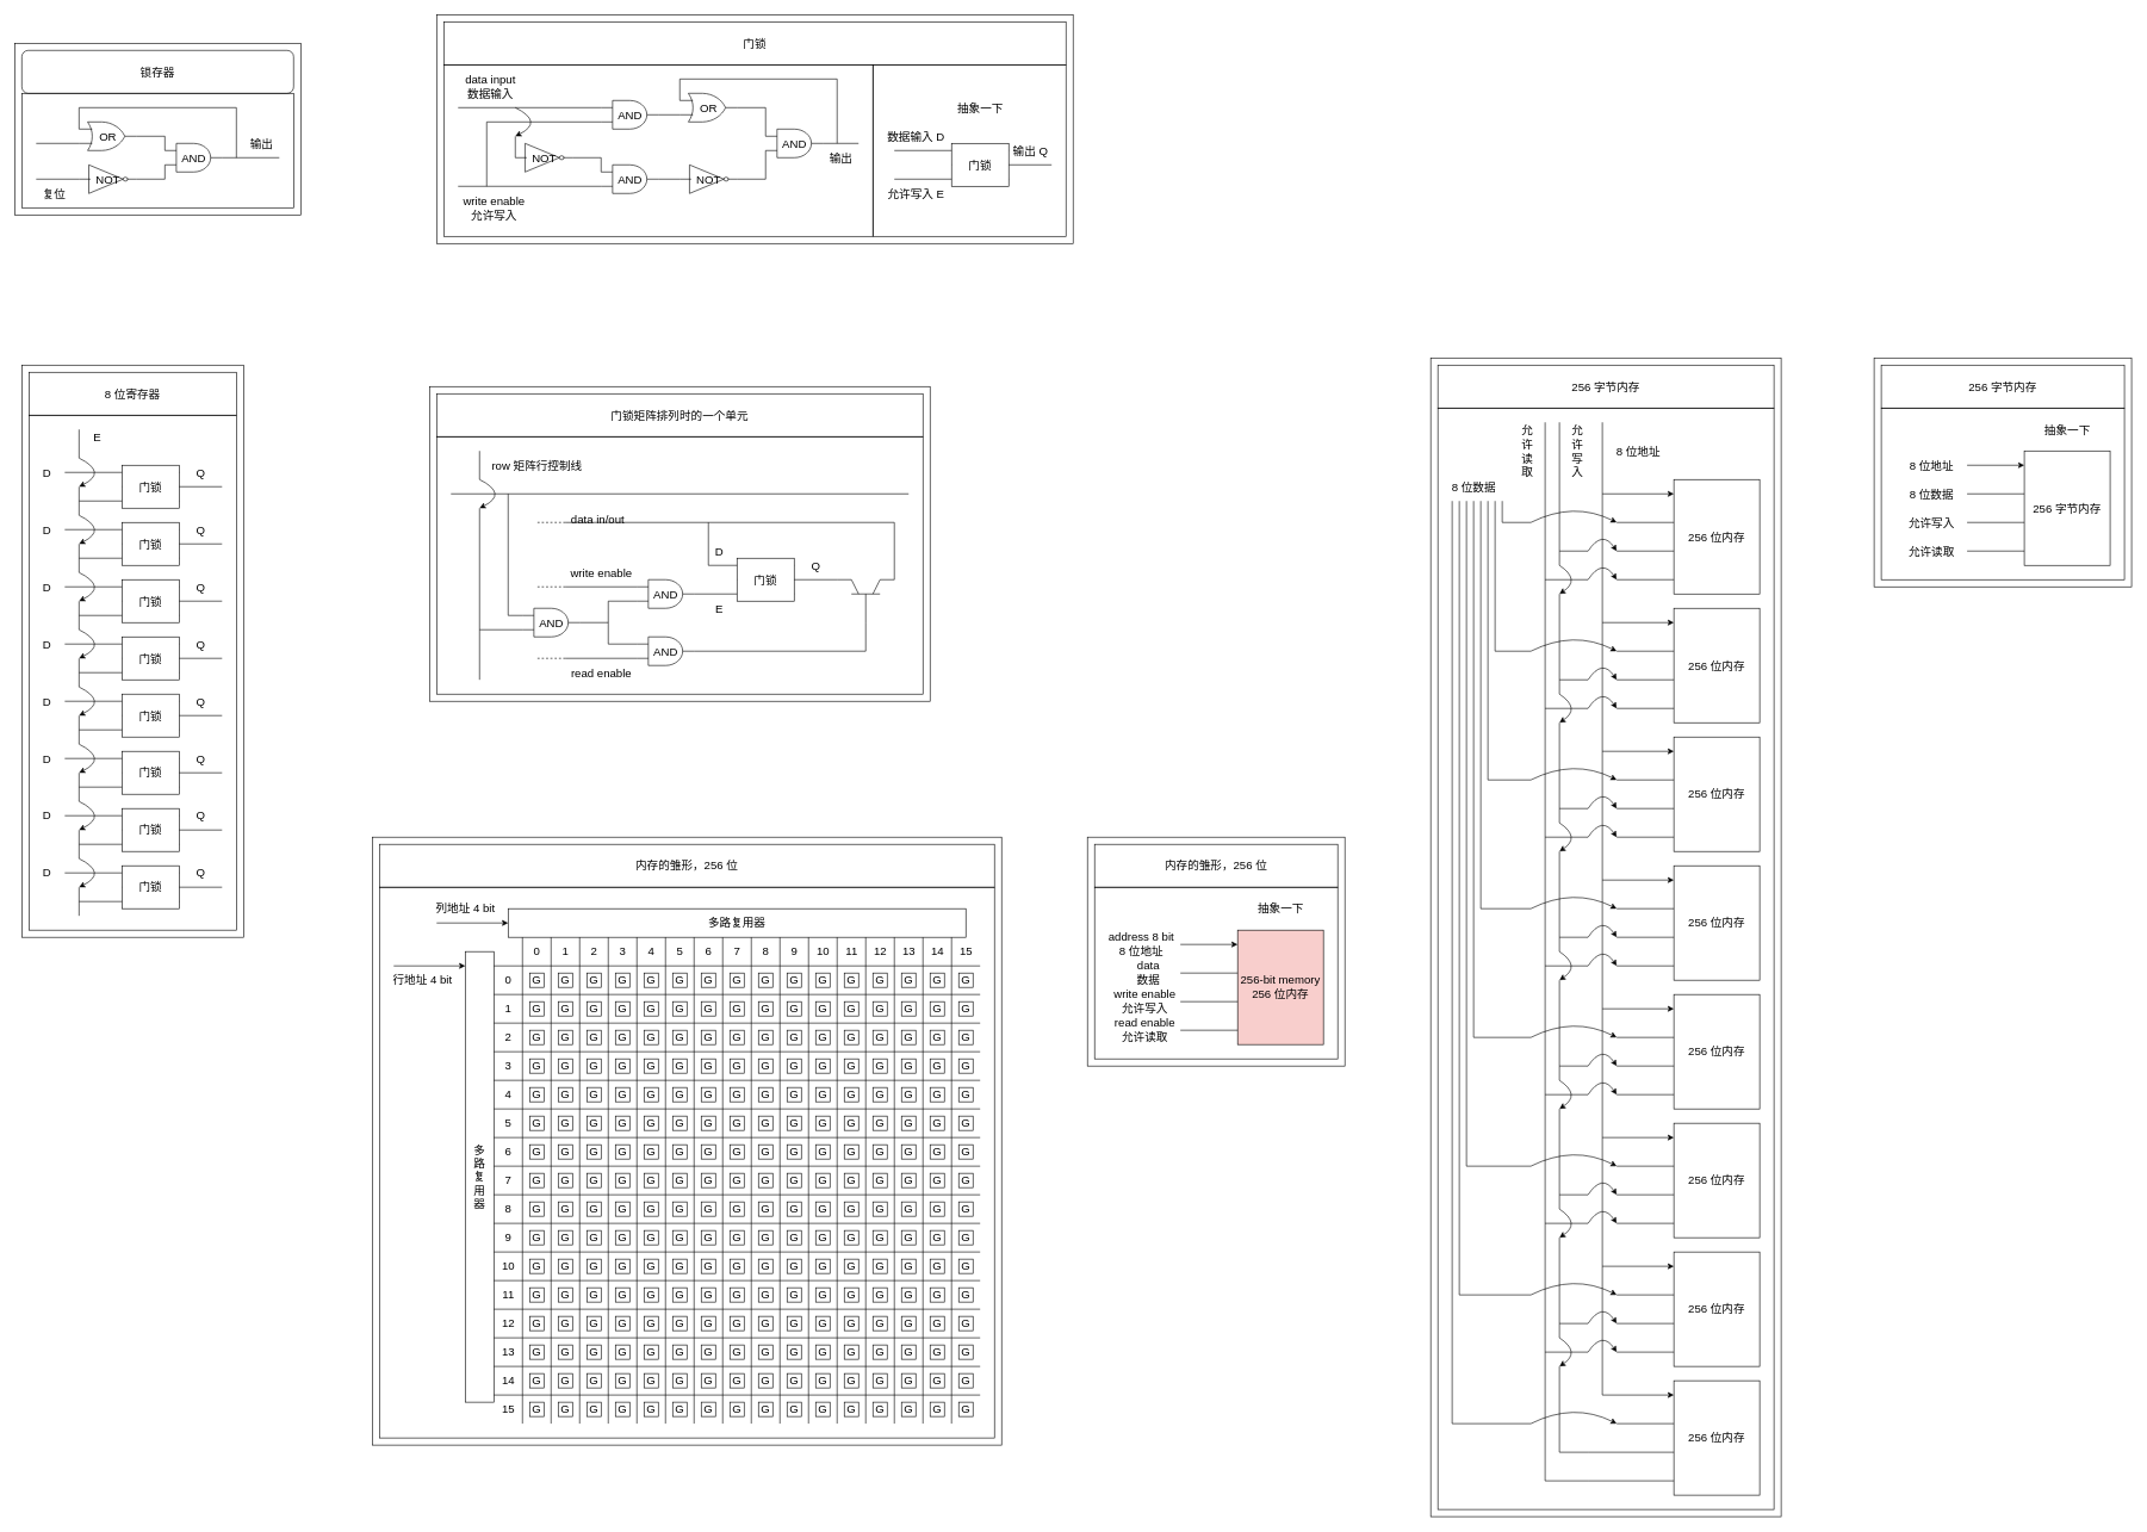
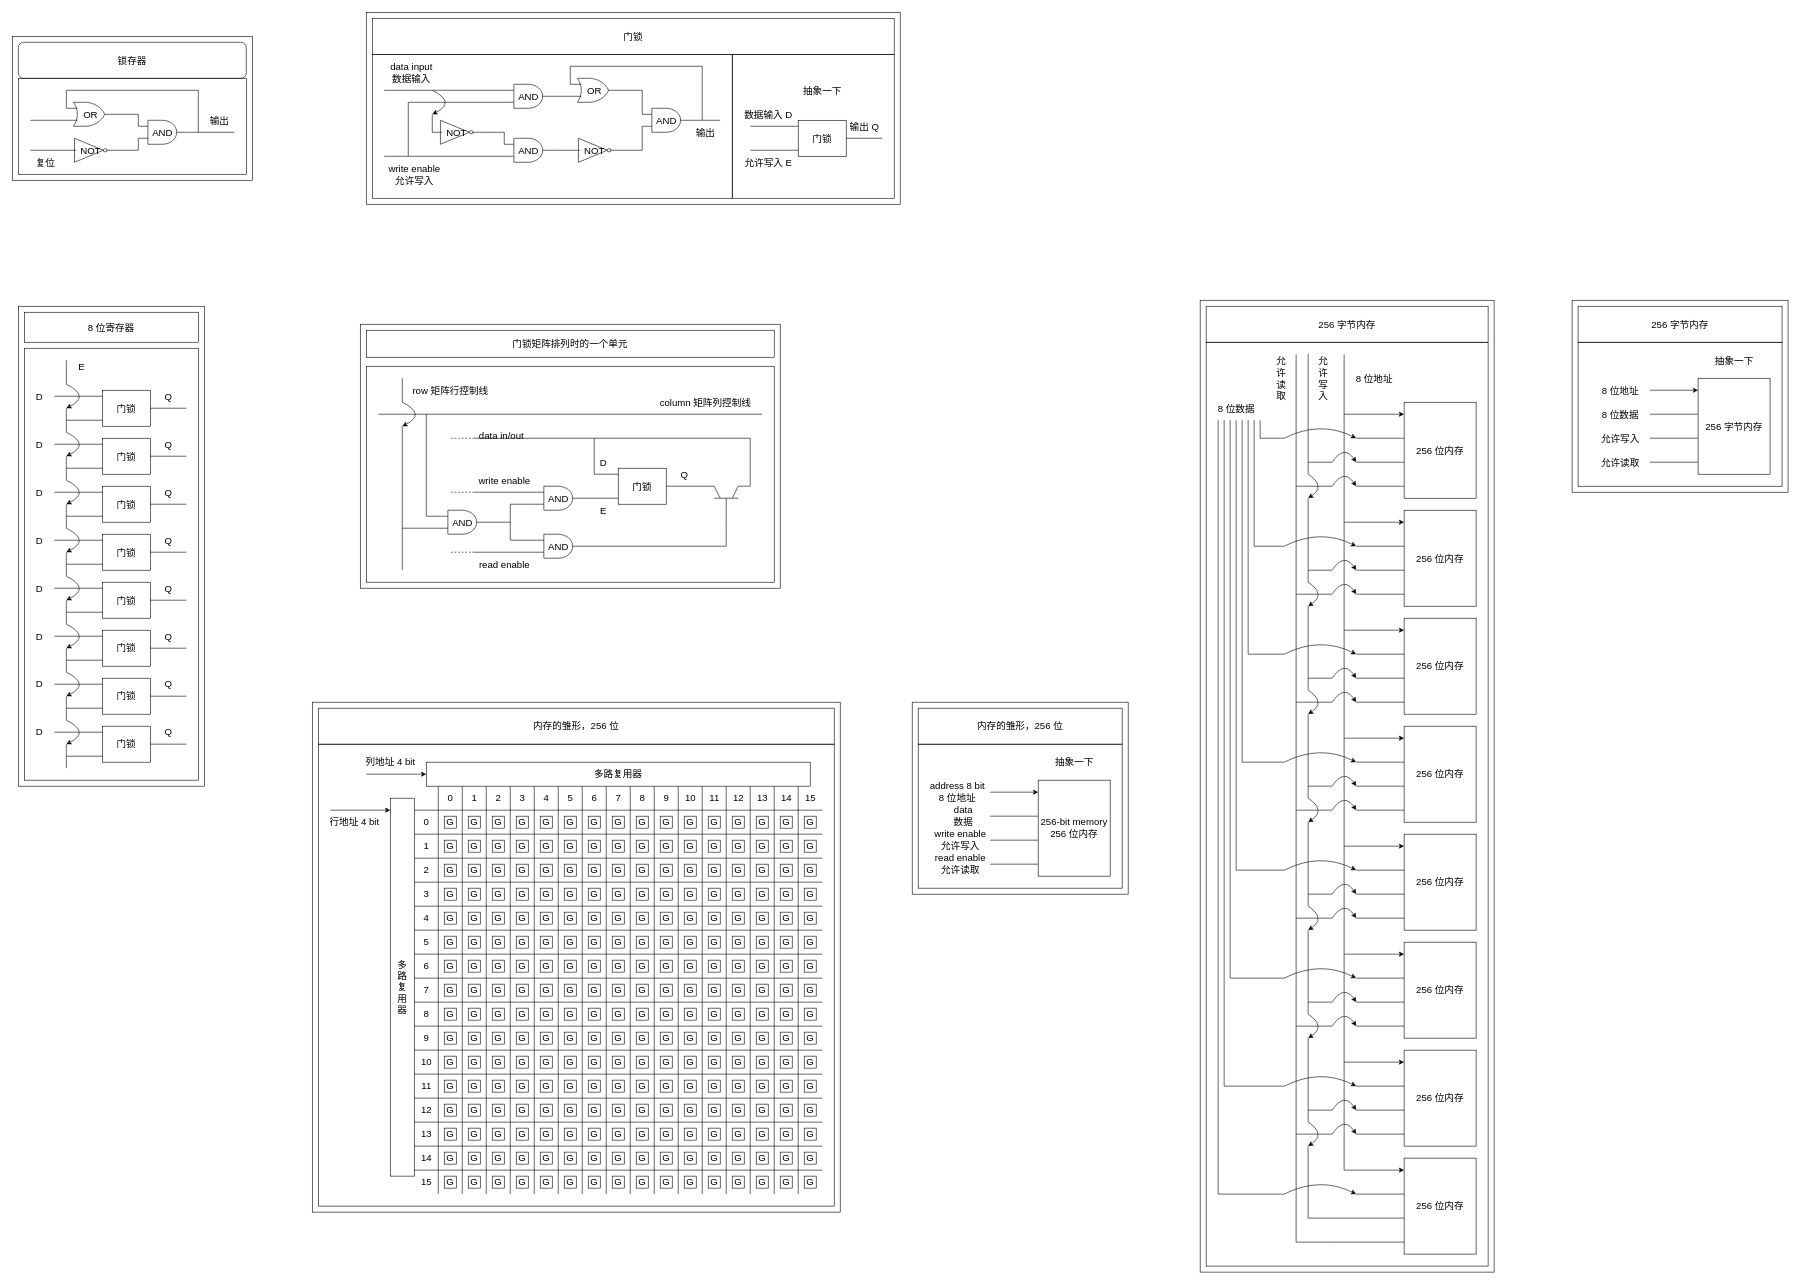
- <mxCell id="119" value="8 位寄存器" style="rounded=0;whiteSpace=wrap;html=1;fontSize=16;strokeColor=#000000;fillColor=none;" parent="51" vertex="1"><mxGeometry x="10" y="10" width="290" height="60" as="geometry" /></mxCell>
+ <mxCell id="119" value="8 位寄存器" style="rounded=0;whiteSpace=wrap;html=1;fontSize=16;strokeColor=#000000;fillColor=none;" parent="51" vertex="1"><mxGeometry x="10" y="10" width="290" height="50" as="geometry" /></mxCell>
- <mxCell id="161" value="门锁矩阵排列时的一个单元" style="rounded=0;whiteSpace=wrap;html=1;fontSize=16;strokeColor=#000000;fillColor=none;container=0;" parent="121" vertex="1"><mxGeometry x="10" y="10" width="680" height="60" as="geometry" /></mxCell>
+ <mxCell id="161" value="门锁矩阵排列时的一个单元" style="rounded=0;whiteSpace=wrap;html=1;fontSize=16;strokeColor=#000000;fillColor=none;container=0;" parent="121" vertex="1"><mxGeometry x="10" y="10" width="680" height="45" as="geometry" /></mxCell>
+ <mxCell id="142" value="column 矩阵列控制线" style="text;html=1;align=center;verticalAlign=middle;resizable=0;points=[];autosize=1;strokeColor=none;fillColor=none;fontSize=16;container=0;" parent="121" vertex="1"><mxGeometry x="490" y="120" width="170" height="20" as="geometry" /></mxCell>
- <mxCell id="495" value="256-bit memory&lt;br&gt;256 位内存" style="rounded=0;whiteSpace=wrap;html=1;fontSize=16;container=0;fillColor=#f8cecc;" vertex="1" parent="492"><mxGeometry x="210" y="130" width="120" height="160" as="geometry" /></mxCell>
+ <mxCell id="495" value="256-bit memory&lt;br&gt;256 位内存" style="rounded=0;whiteSpace=wrap;html=1;fontSize=16;container=0;" vertex="1" parent="492"><mxGeometry x="210" y="130" width="120" height="160" as="geometry" /></mxCell>
